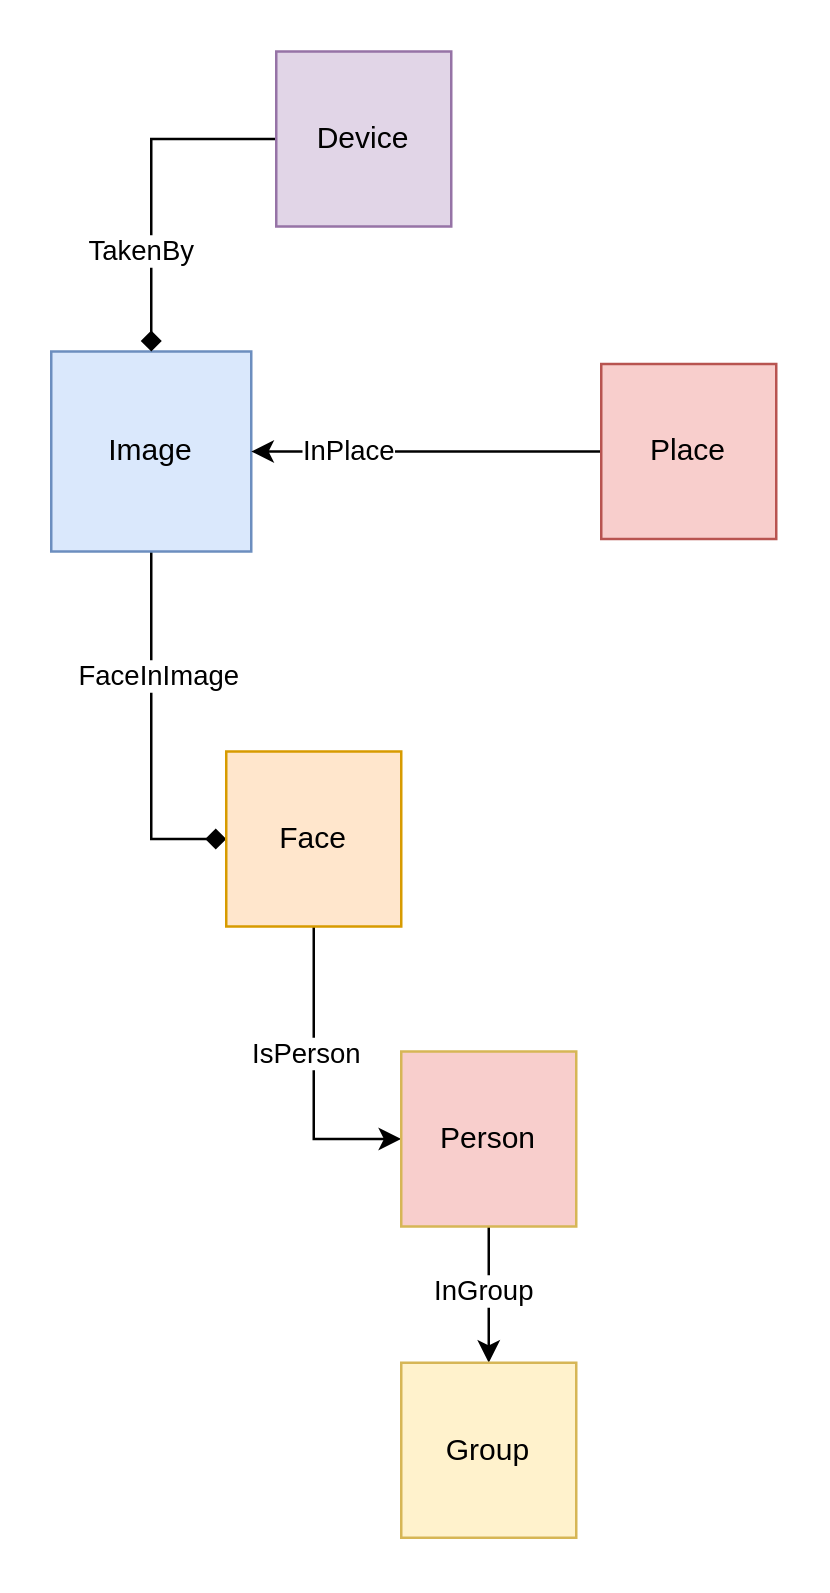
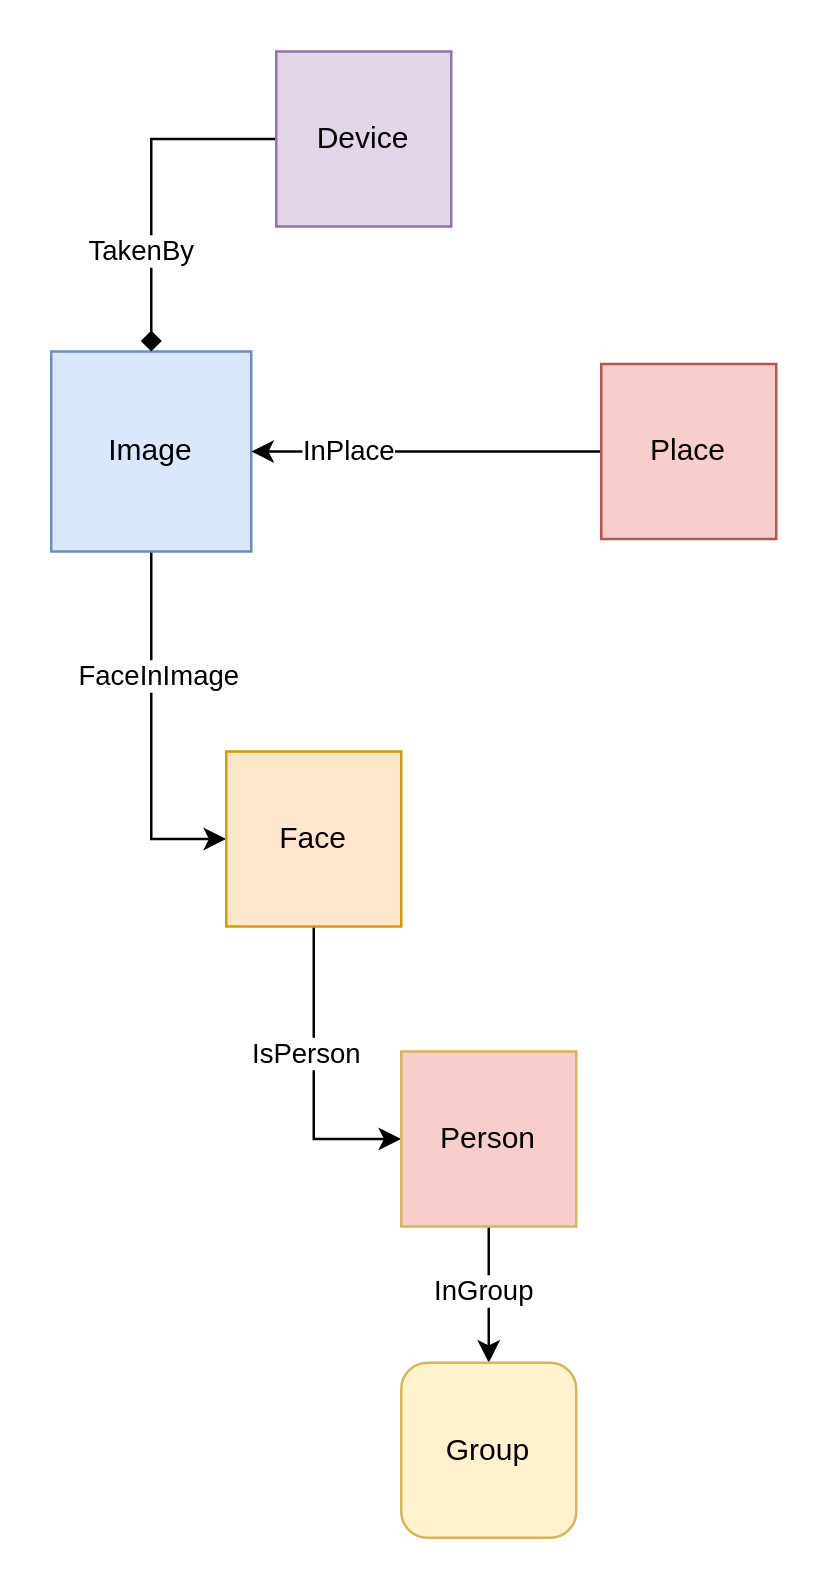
- <mxCell id="2" style="edgeStyle=orthogonalEdgeStyle;rounded=0;orthogonalLoop=1;jettySize=auto;html=1;entryX=0;entryY=0.5;entryDx=0;entryDy=0;endArrow=diamond;" parent="1" source="4" target="7" edge="1"><mxGeometry relative="1" as="geometry" /></mxCell>
+ <mxCell id="2" style="edgeStyle=orthogonalEdgeStyle;rounded=0;orthogonalLoop=1;jettySize=auto;html=1;entryX=0;entryY=0.5;entryDx=0;entryDy=0;" parent="1" source="4" target="7" edge="1"><mxGeometry relative="1" as="geometry" /></mxCell>
- <mxCell id="17" value="Group" style="whiteSpace=wrap;html=1;aspect=fixed;fillColor=#fff2cc;strokeColor=#d6b656;" parent="1" vertex="1"><mxGeometry x="160" y="544.5" width="70" height="70" as="geometry" /></mxCell>
+ <mxCell id="17" value="Group" style="whiteSpace=wrap;html=1;aspect=fixed;fillColor=#fff2cc;strokeColor=#d6b656;rounded=1;" parent="1" vertex="1"><mxGeometry x="160" y="544.5" width="70" height="70" as="geometry" /></mxCell>
